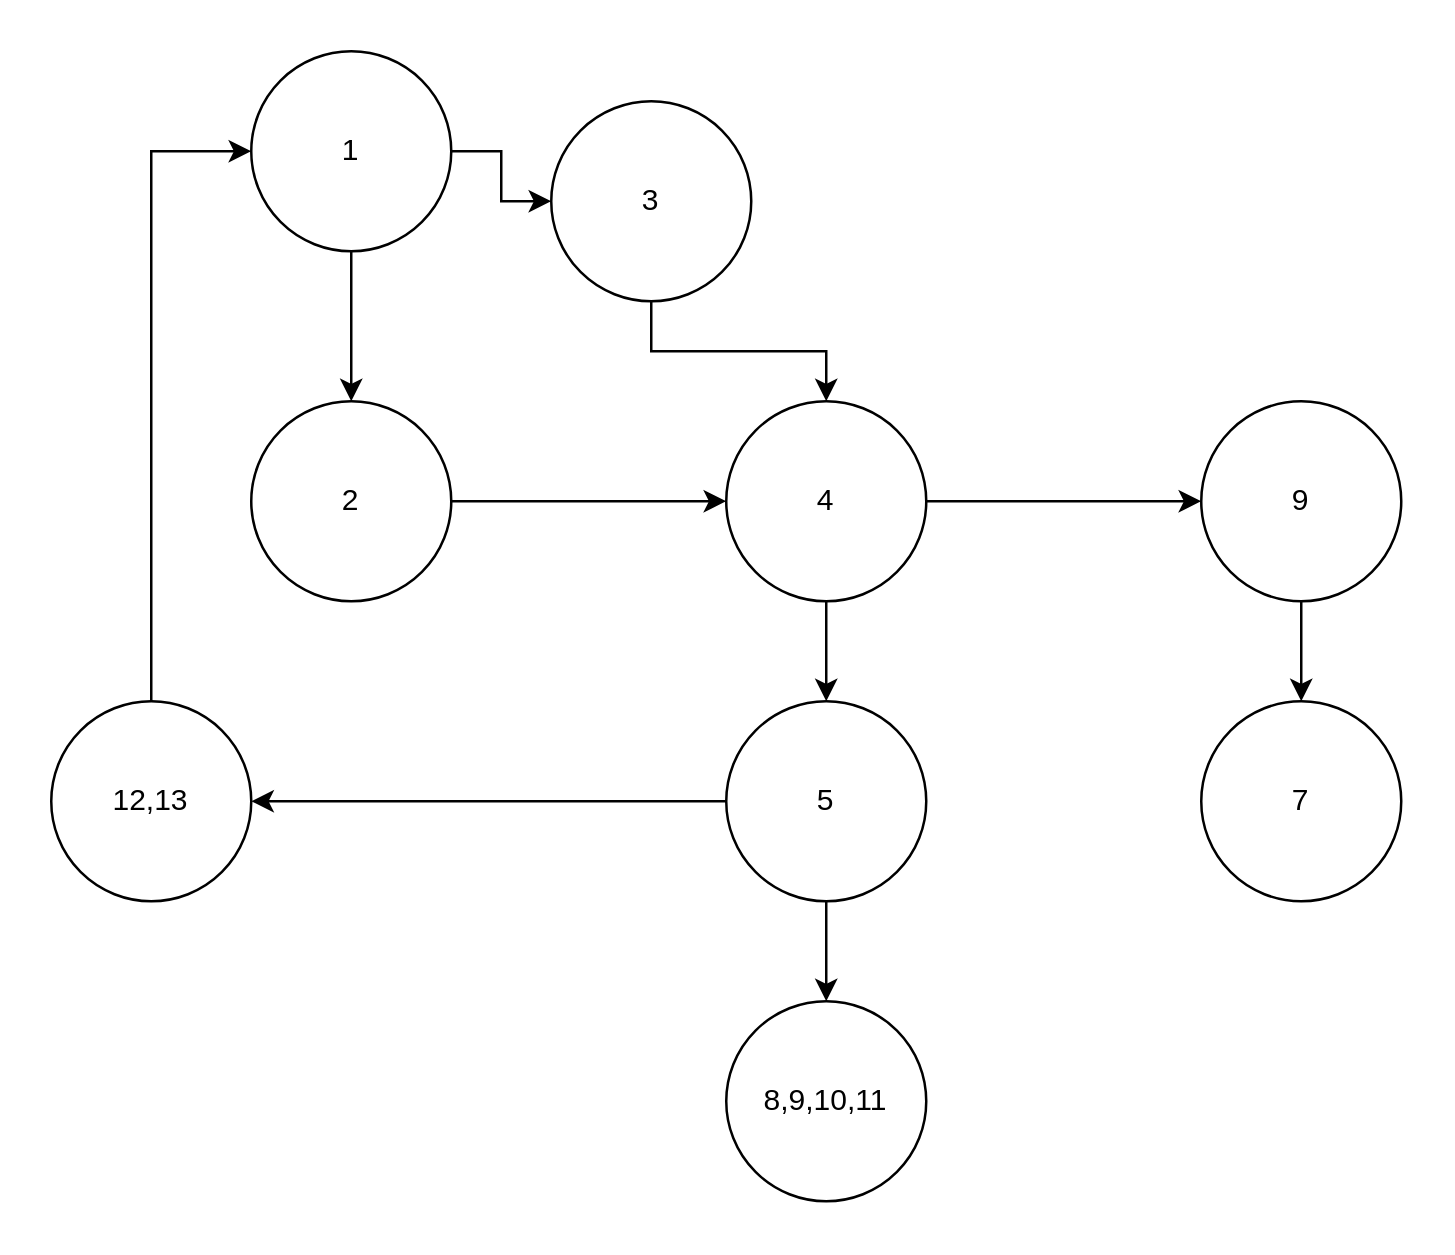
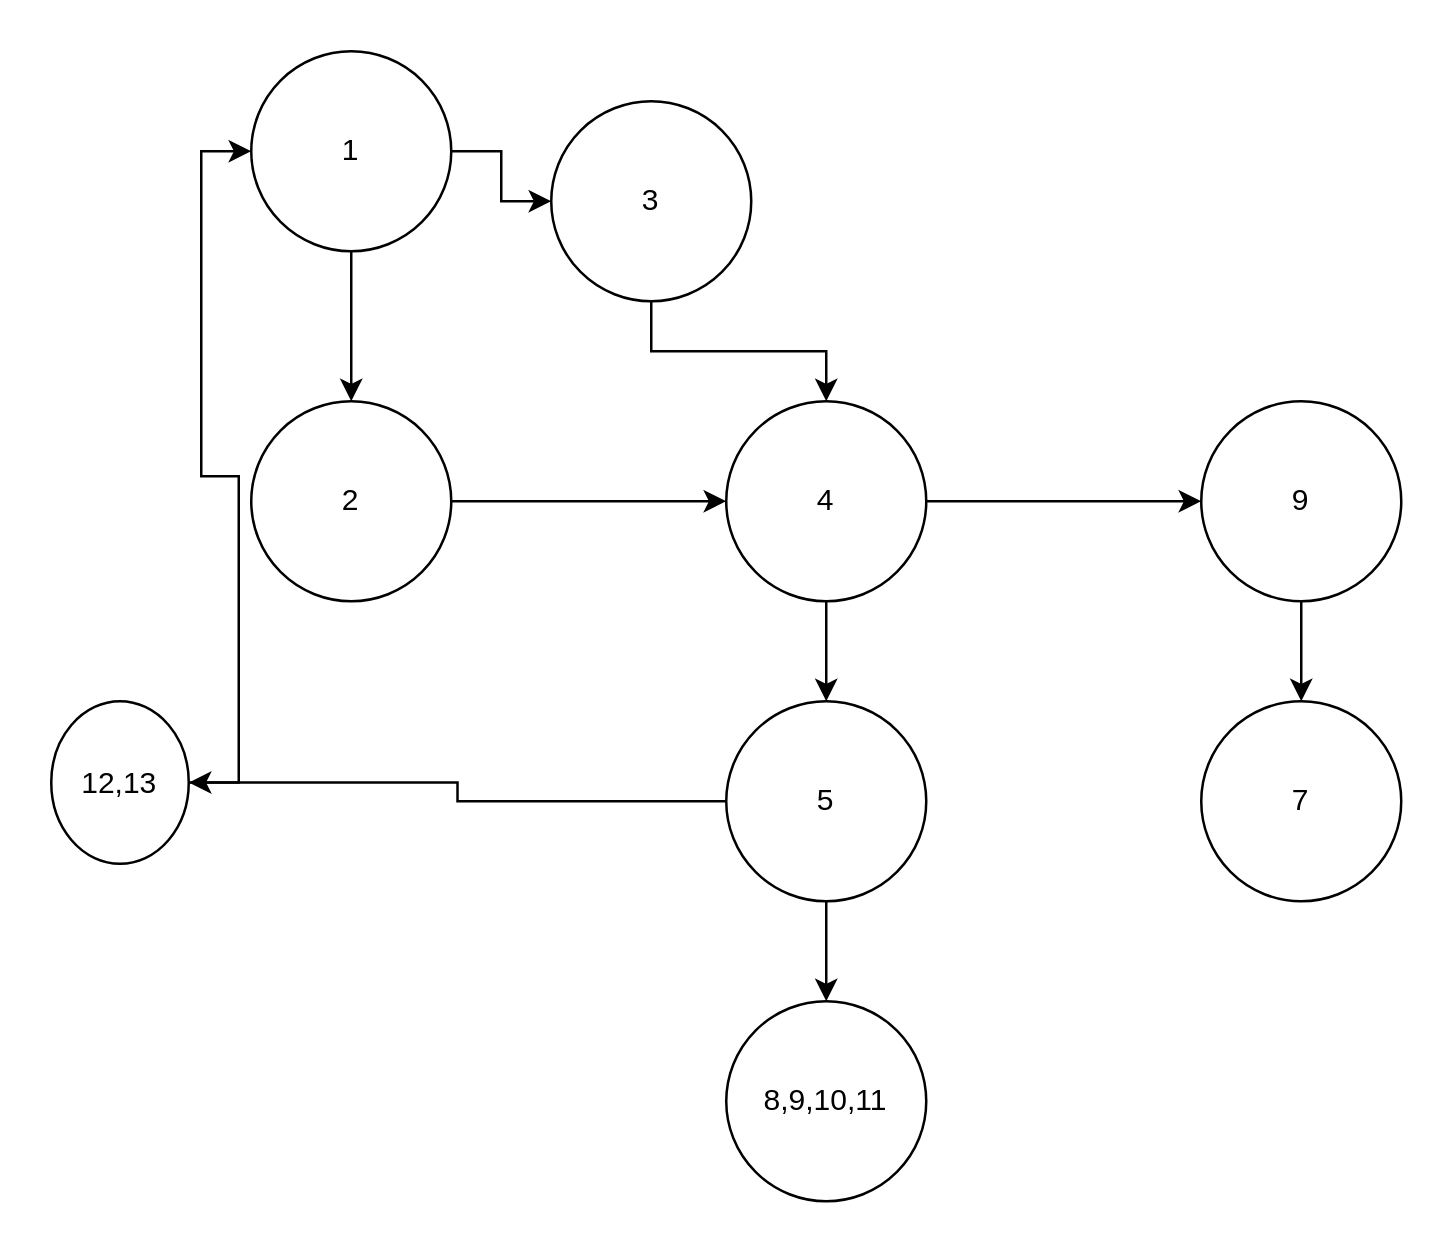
- <mxCell id="8" value="12,13" style="ellipse;whiteSpace=wrap;html=1;aspect=fixed;" vertex="1" parent="1"><mxGeometry x="20" y="280" width="80" height="80" as="geometry" /></mxCell>
+ <mxCell id="8" value="12,13" style="ellipse;whiteSpace=wrap;html=1;aspect=fixed;" vertex="1" parent="1"><mxGeometry x="20" y="280" width="55" height="65" as="geometry" /></mxCell>
